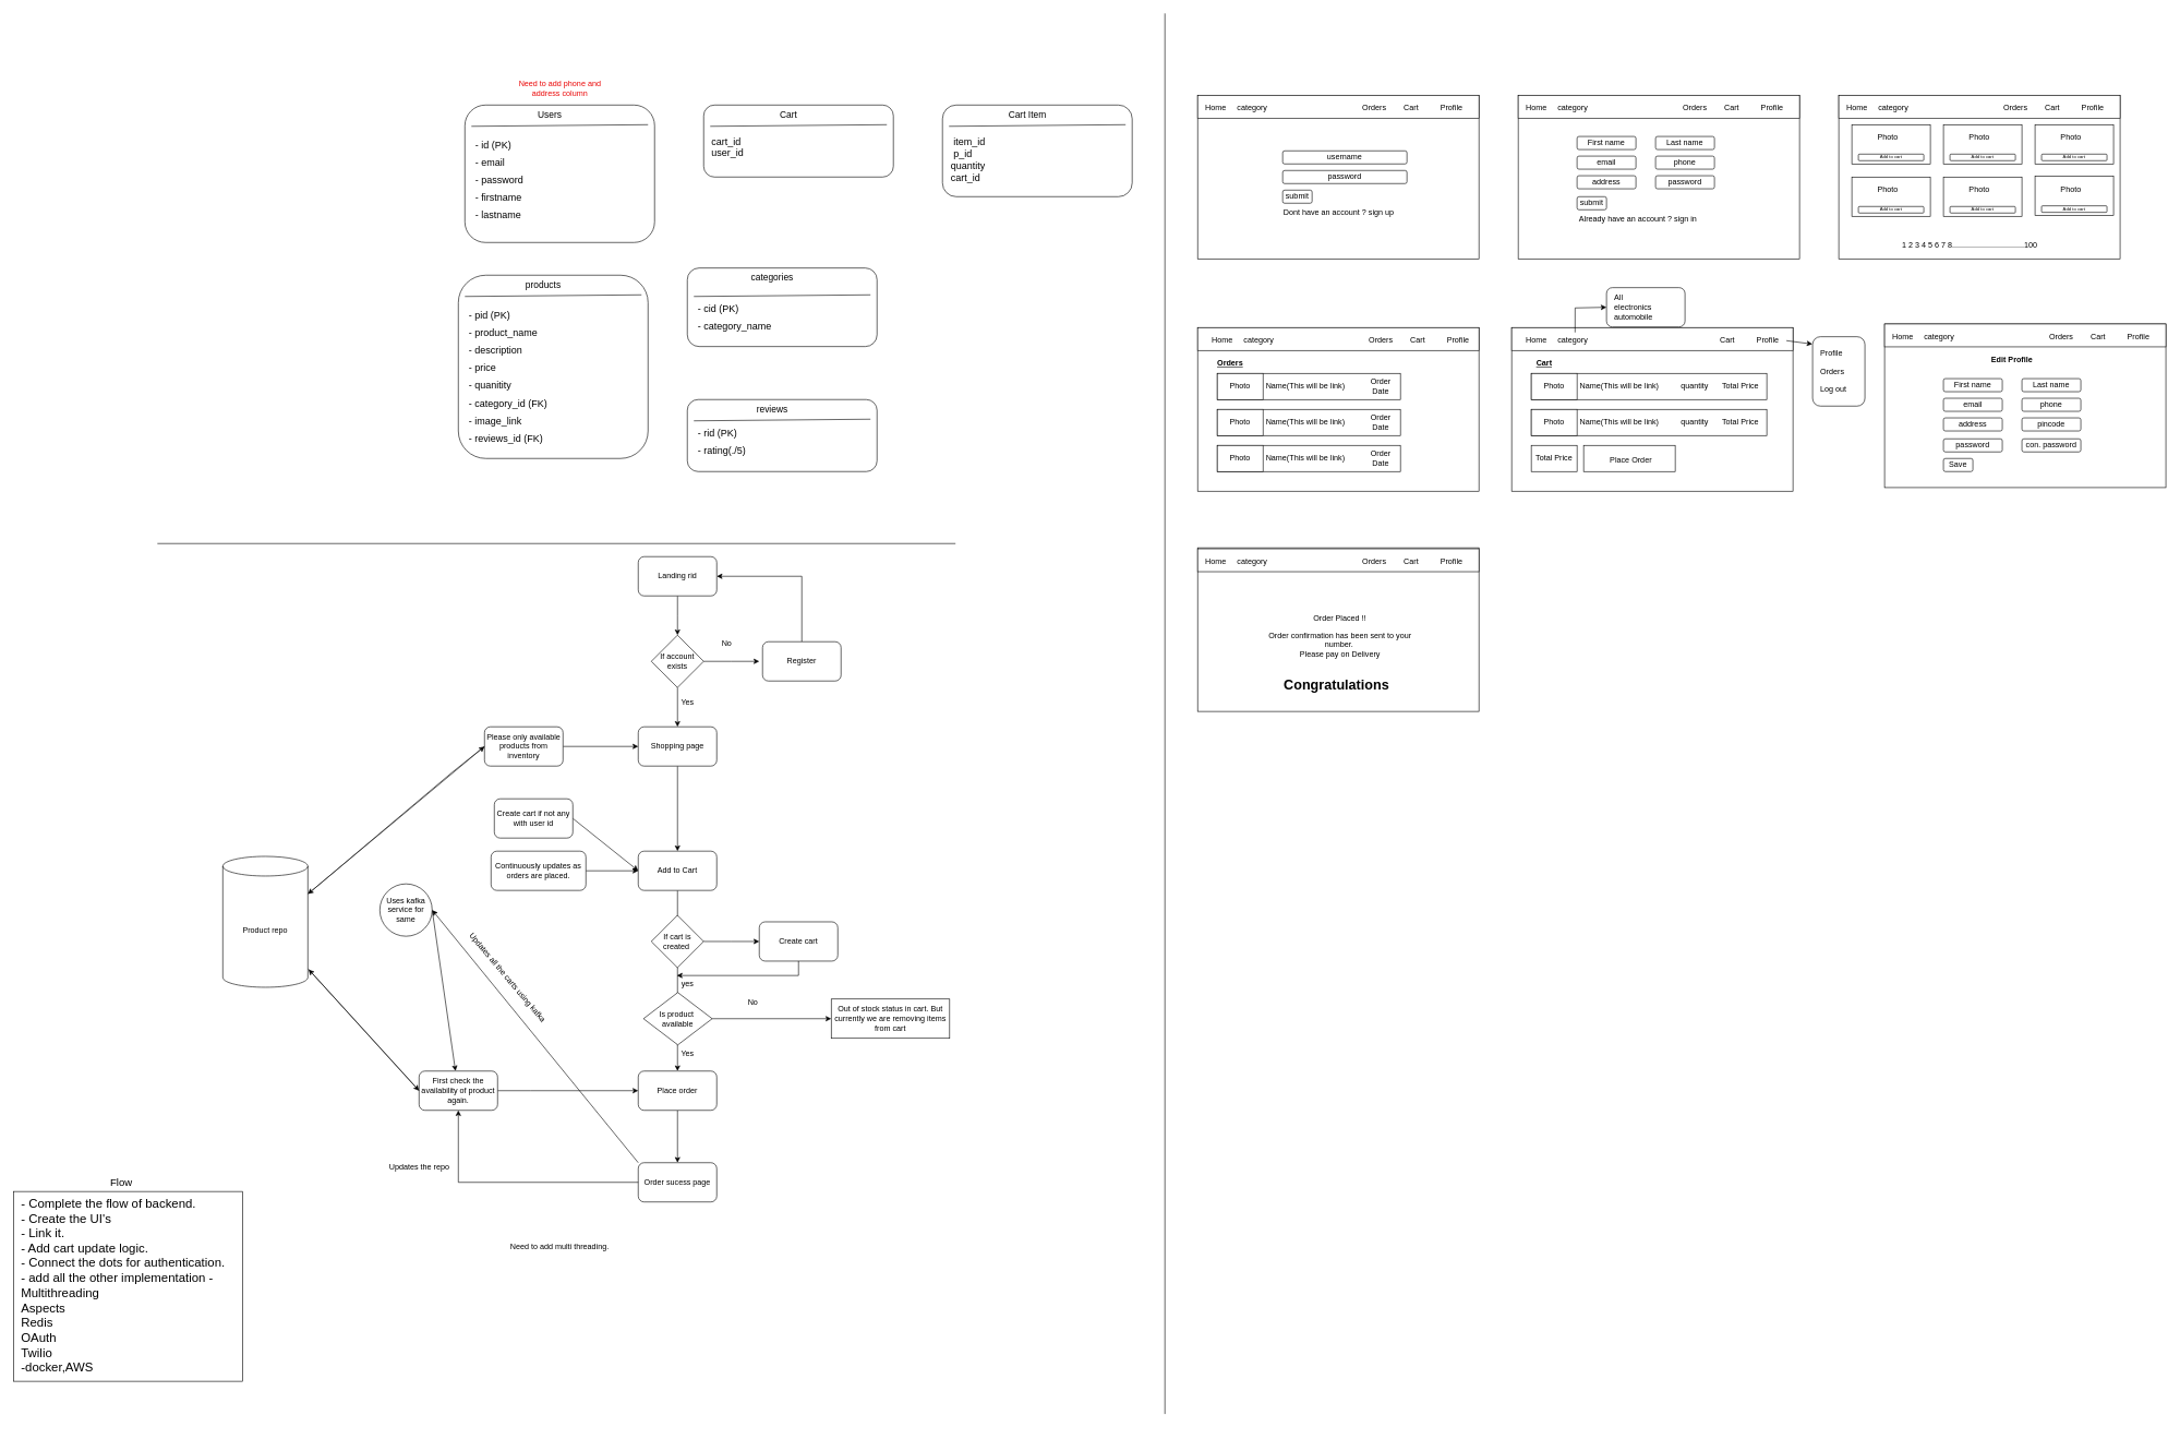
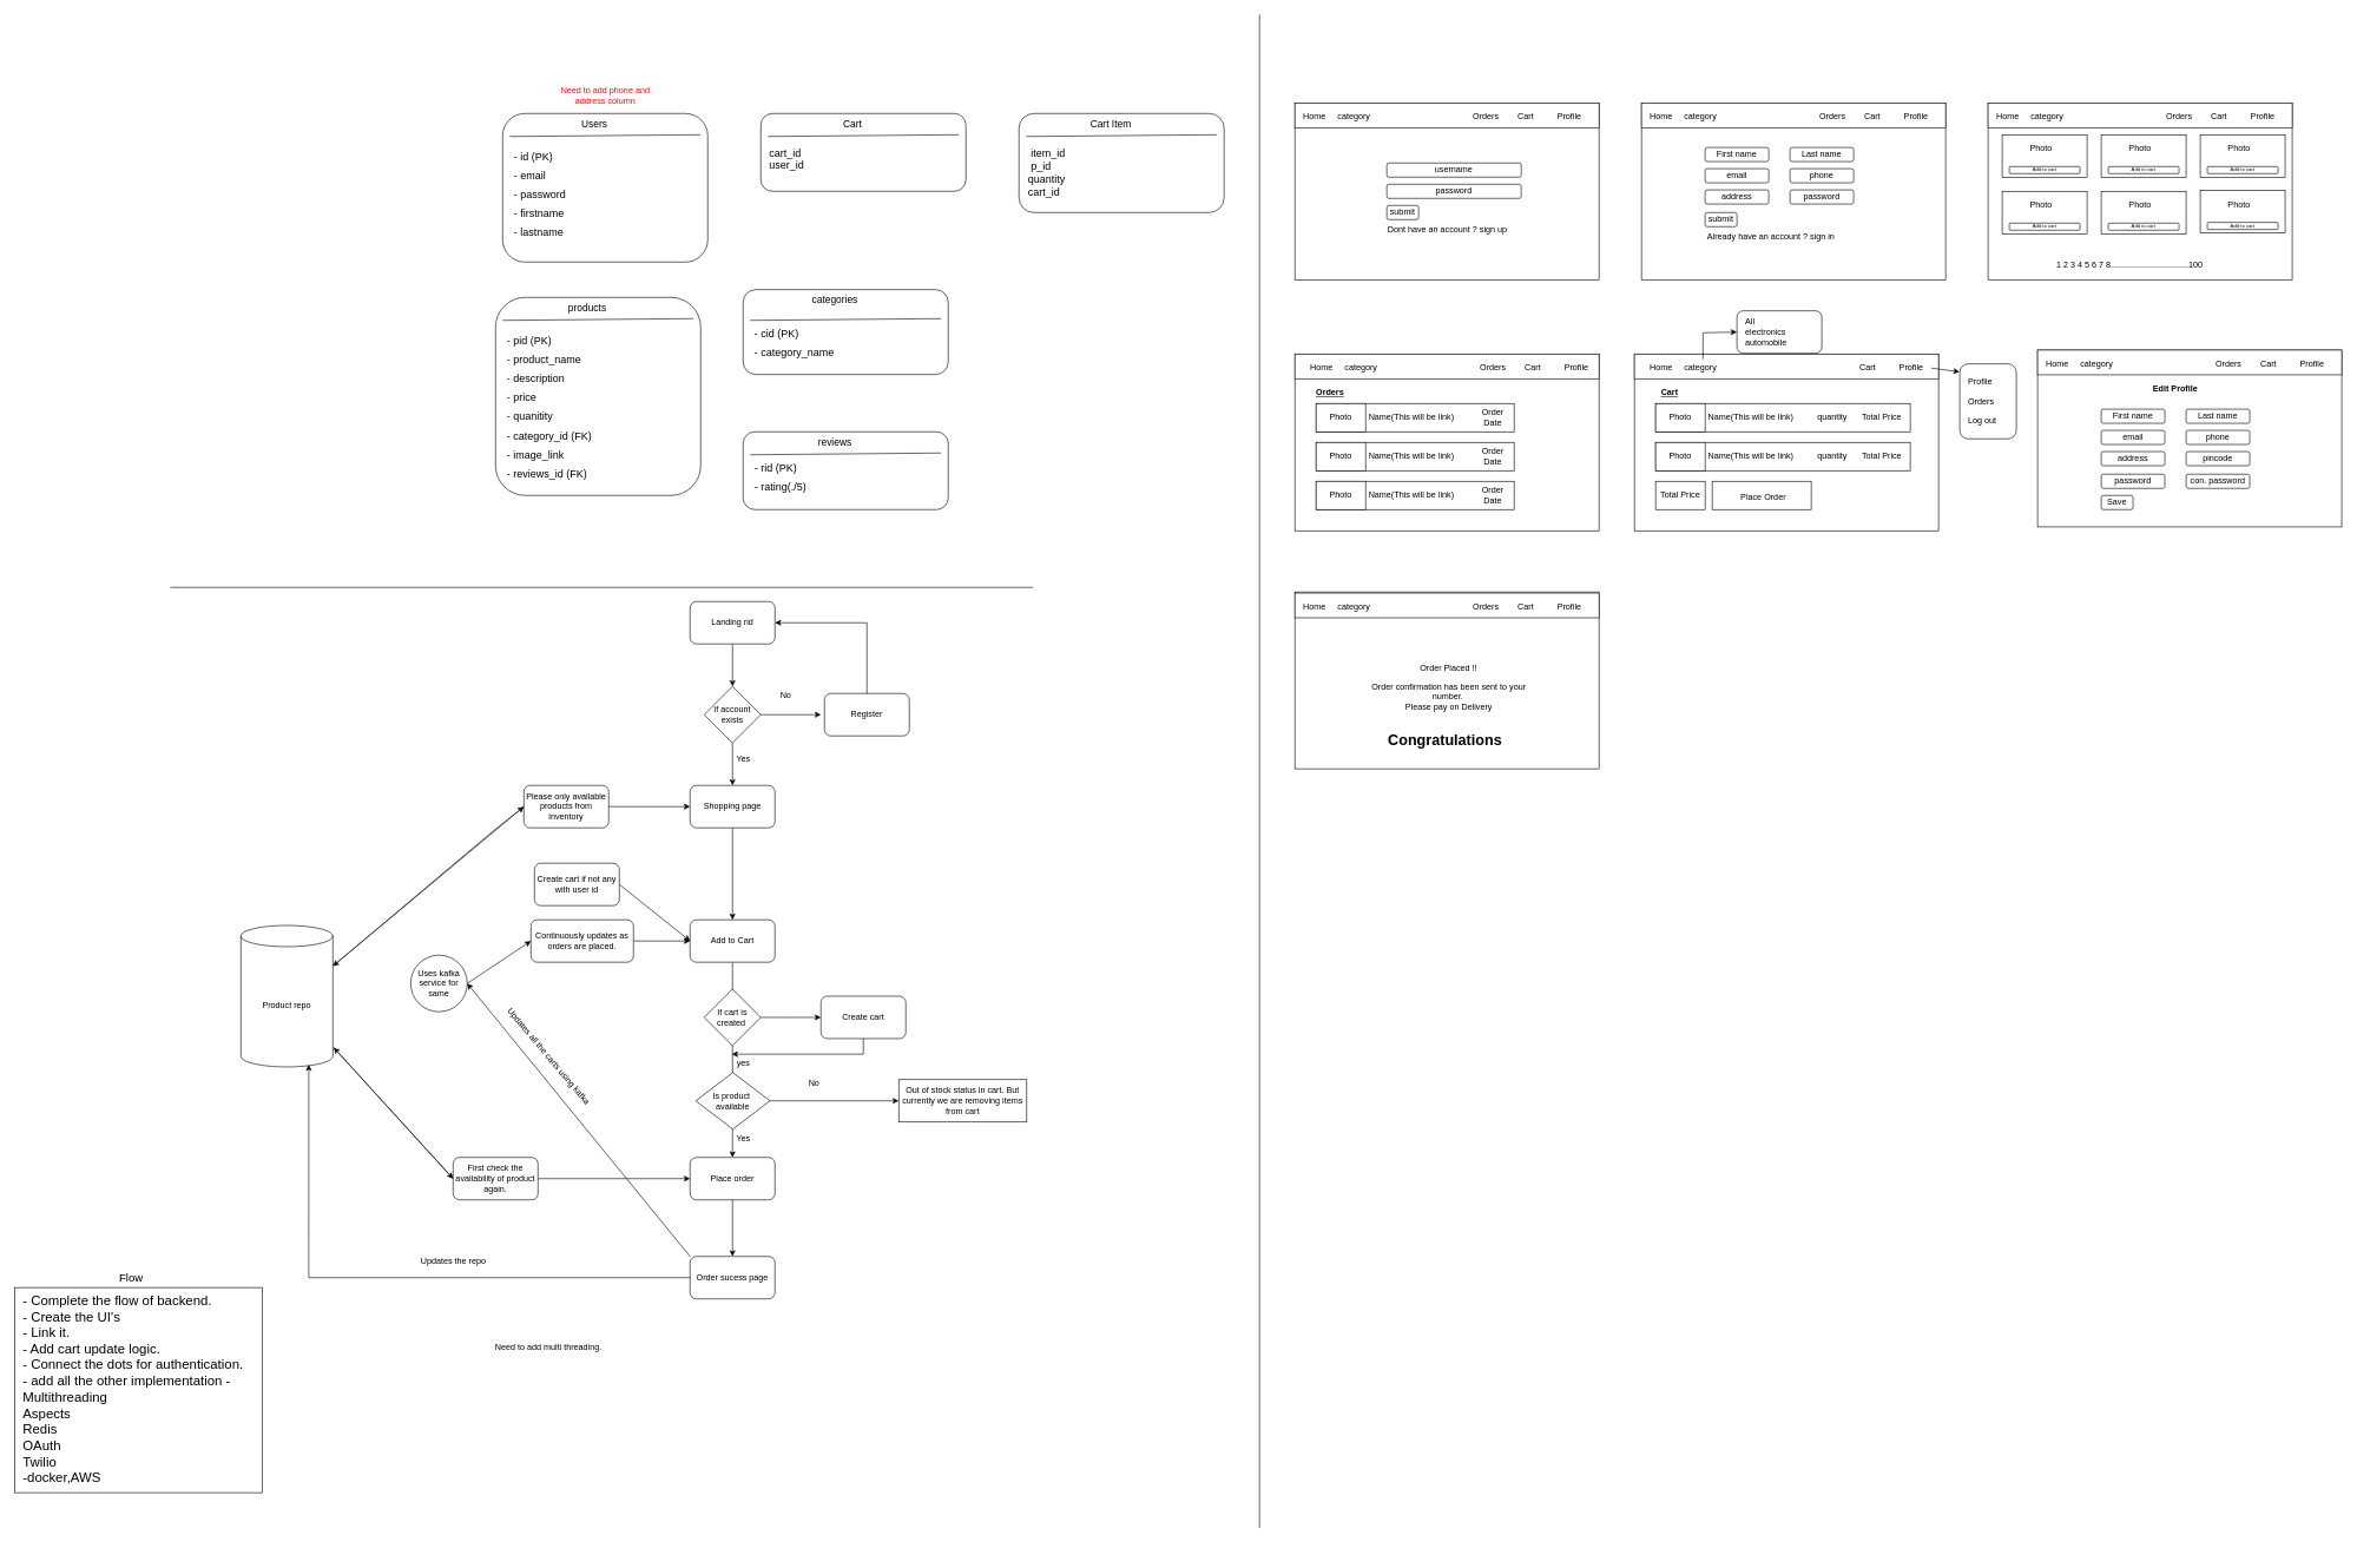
- <mxCell id="43" style="rounded=0;orthogonalLoop=1;jettySize=auto;html=1;exitX=1;exitY=0.5;exitDx=0;exitDy=0;" parent="1" source="44" target="49" edge="1"><mxGeometry relative="1" as="geometry" /></mxCell>
+ <mxCell id="43" style="rounded=0;orthogonalLoop=1;jettySize=auto;html=1;entryX=0;entryY=0.5;entryDx=0;entryDy=0;exitX=1;exitY=0.5;exitDx=0;exitDy=0;" parent="1" source="44" target="42" edge="1"><mxGeometry relative="1" as="geometry" /></mxCell>
- <mxCell id="61" style="edgeStyle=orthogonalEdgeStyle;rounded=0;orthogonalLoop=1;jettySize=auto;html=1;" parent="1" source="56" target="49" edge="1"><mxGeometry relative="1" as="geometry" /></mxCell>
+ <mxCell id="61" style="edgeStyle=orthogonalEdgeStyle;rounded=0;orthogonalLoop=1;jettySize=auto;html=1;entryX=0.738;entryY=0.984;entryDx=0;entryDy=0;entryPerimeter=0;" parent="1" source="56" target="58" edge="1"><mxGeometry relative="1" as="geometry" /></mxCell>
- <mxCell id="72" value="Need to add multi threading." style="text;html=1;align=center;verticalAlign=middle;whiteSpace=wrap;rounded=0;" parent="1" vertex="1"><mxGeometry x="745" y="1890" width="220" height="30" as="geometry" /></mxCell>
+ <mxCell id="72" value="Need to add multi threading." style="text;html=1;align=center;verticalAlign=middle;whiteSpace=wrap;rounded=0;" parent="1" vertex="1"><mxGeometry x="665" y="1890" width="220" height="30" as="geometry" /></mxCell>
